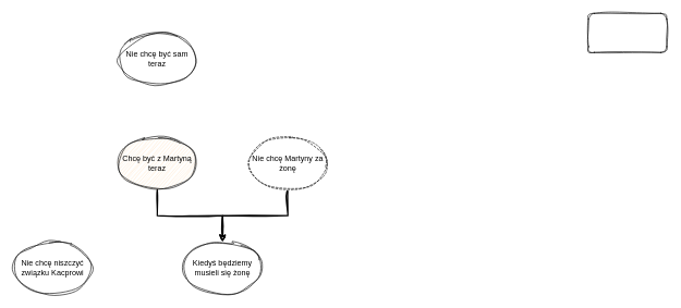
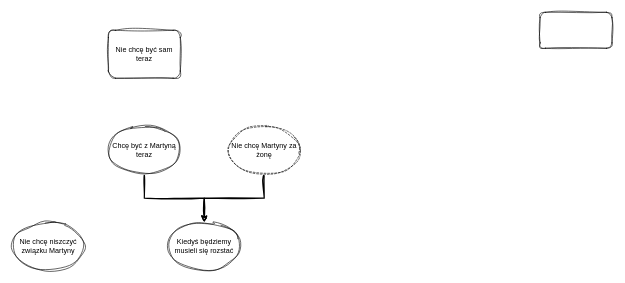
- <mxCell id="2" value="Nie chcę być sam teraz" style="ellipse;whiteSpace=wrap;html=1;sketch=1;curveFitting=1;jiggle=2;" vertex="1" parent="1"><mxGeometry x="180" y="50" width="120" height="80" as="geometry" /></mxCell>
+ <mxCell id="2" value="Nie chcę być sam teraz" style="whiteSpace=wrap;html=1;sketch=1;curveFitting=1;jiggle=2;rounded=1;" vertex="1" parent="1"><mxGeometry x="180" y="50" width="120" height="80" as="geometry" /></mxCell>
- <mxCell id="4" value="Chcę być z Martyną teraz" style="ellipse;whiteSpace=wrap;html=1;sketch=1;curveFitting=1;jiggle=2;fillColor=#ffe6cc;" vertex="1" parent="1"><mxGeometry x="180" y="210" width="120" height="80" as="geometry" /></mxCell>
+ <mxCell id="4" value="Chcę być z Martyną teraz" style="ellipse;whiteSpace=wrap;html=1;sketch=1;curveFitting=1;jiggle=2;" vertex="1" parent="1"><mxGeometry x="180" y="210" width="120" height="80" as="geometry" /></mxCell>
- <mxCell id="8" value="Nie chcę niszczyć związku Kacprowi" style="ellipse;whiteSpace=wrap;html=1;sketch=1;jiggle=2;curveFitting=1;strokeColor=default;align=center;verticalAlign=middle;fontFamily=Helvetica;fontSize=12;fontColor=default;labelBackgroundColor=none;fillColor=default;" vertex="1" parent="1"><mxGeometry x="20" y="370" width="120" height="80" as="geometry" /></mxCell>
+ <mxCell id="8" value="Nie chcę niszczyć związku Martyny" style="ellipse;whiteSpace=wrap;html=1;sketch=1;jiggle=2;curveFitting=1;strokeColor=default;align=center;verticalAlign=middle;fontFamily=Helvetica;fontSize=12;fontColor=default;labelBackgroundColor=none;fillColor=default;" vertex="1" parent="1"><mxGeometry x="20" y="370" width="120" height="80" as="geometry" /></mxCell>
- <mxCell id="7" value="Kiedyś będziemy musieli się żonę" style="ellipse;whiteSpace=wrap;html=1;sketch=1;jiggle=2;curveFitting=1;strokeColor=default;align=center;verticalAlign=middle;fontFamily=Helvetica;fontSize=12;fontColor=default;fillColor=default;" vertex="1" parent="1"><mxGeometry x="280" y="370" width="120" height="80" as="geometry" /></mxCell>
+ <mxCell id="7" value="Kiedyś będziemy musieli się rozstać" style="ellipse;whiteSpace=wrap;html=1;sketch=1;jiggle=2;curveFitting=1;strokeColor=default;align=center;verticalAlign=middle;fontFamily=Helvetica;fontSize=12;fontColor=default;fillColor=default;" vertex="1" parent="1"><mxGeometry x="280" y="370" width="120" height="80" as="geometry" /></mxCell>
